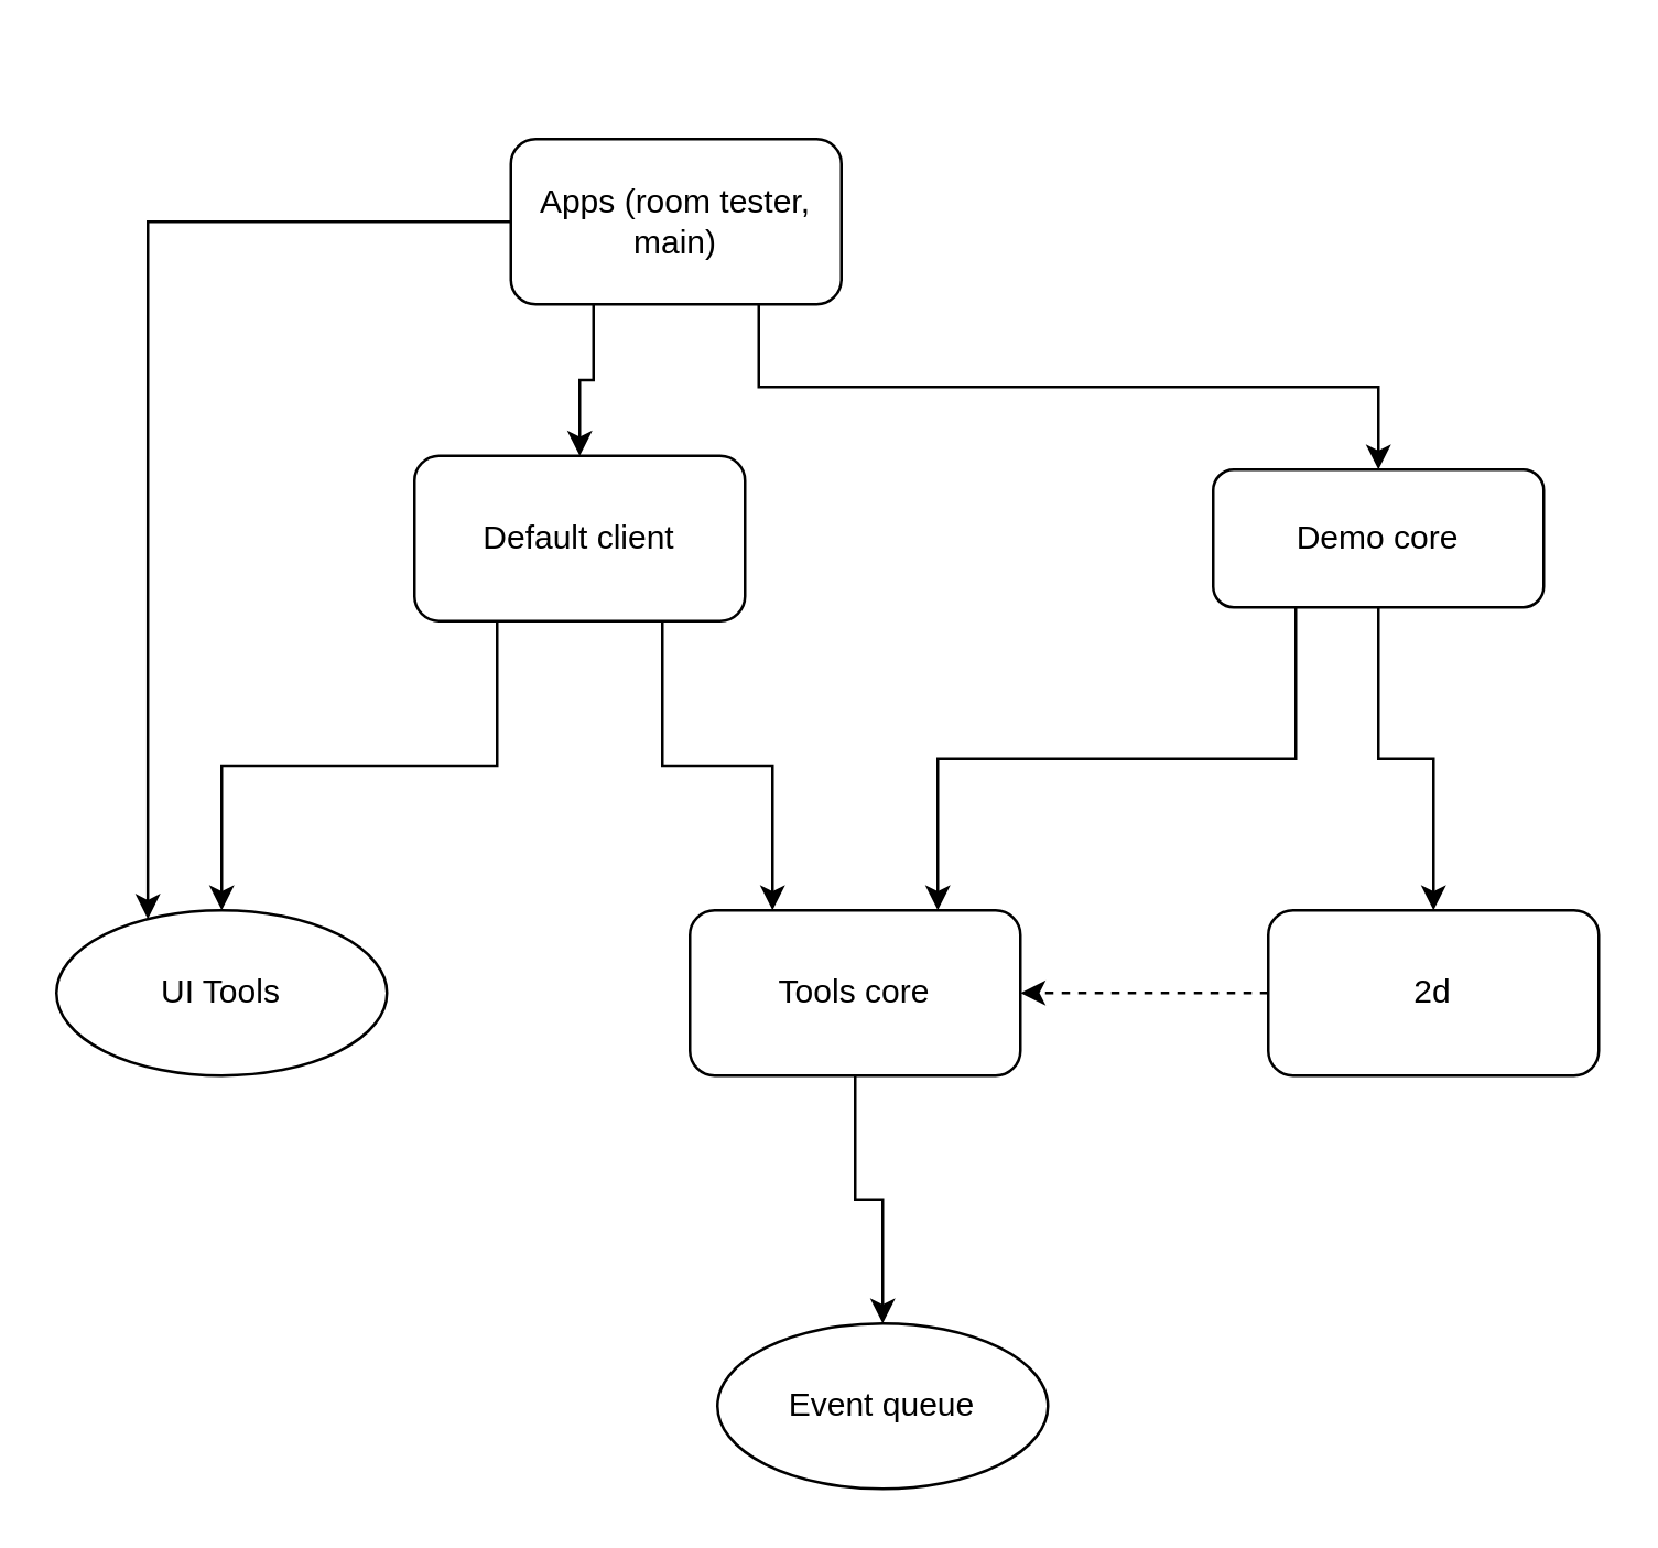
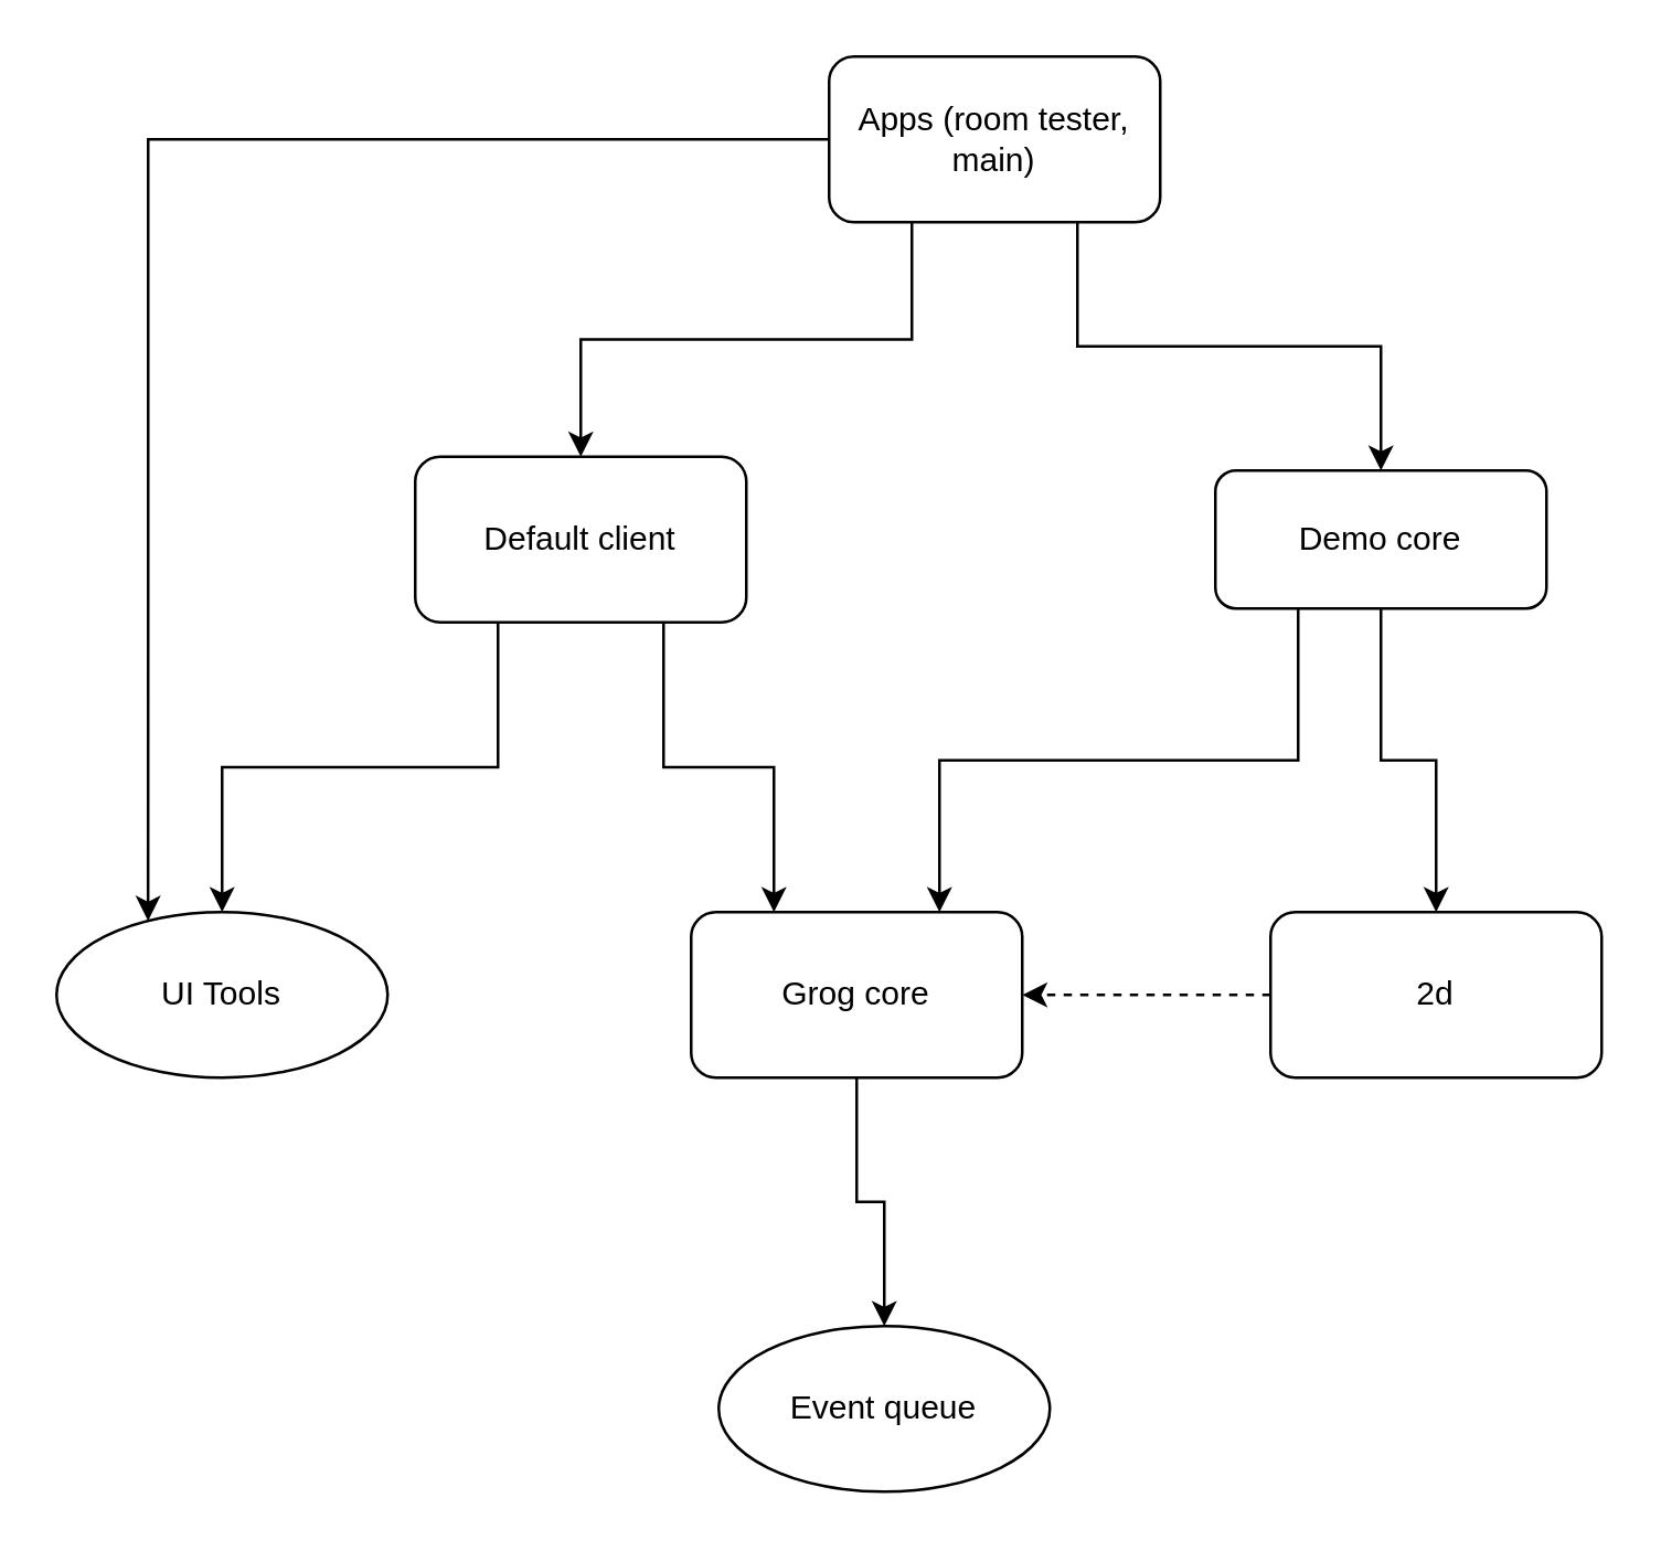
- <mxCell id="17" value="Apps (room tester, main)" style="rounded=1;whiteSpace=wrap;html=1;" vertex="1" parent="1"><mxGeometry x="185" y="50" width="120" height="60" as="geometry" /></mxCell>
+ <mxCell id="17" value="Apps (room tester, main)" style="rounded=1;whiteSpace=wrap;html=1;" vertex="1" parent="1"><mxGeometry x="300" y="20" width="120" height="60" as="geometry" /></mxCell>
- <mxCell id="3" value="Tools core" style="rounded=1;whiteSpace=wrap;html=1;" vertex="1" parent="1"><mxGeometry x="250" y="330" width="120" height="60" as="geometry" /></mxCell>
+ <mxCell id="3" value="Grog core" style="rounded=1;whiteSpace=wrap;html=1;" vertex="1" parent="1"><mxGeometry x="250" y="330" width="120" height="60" as="geometry" /></mxCell>
